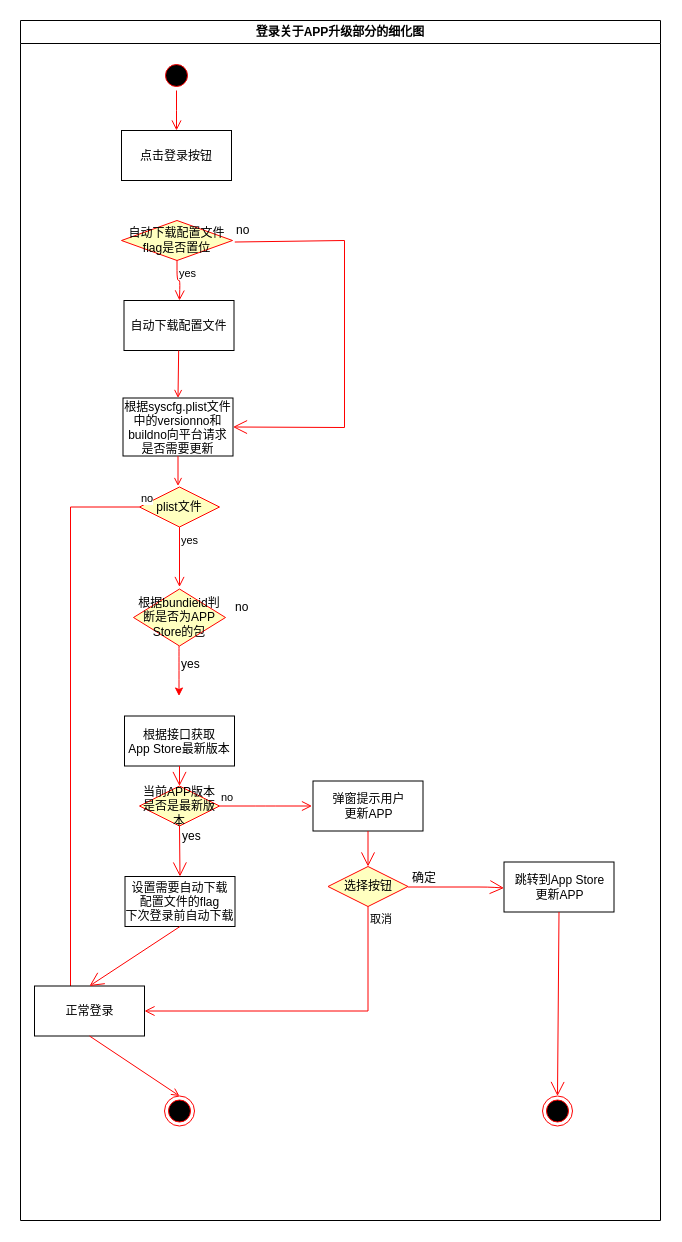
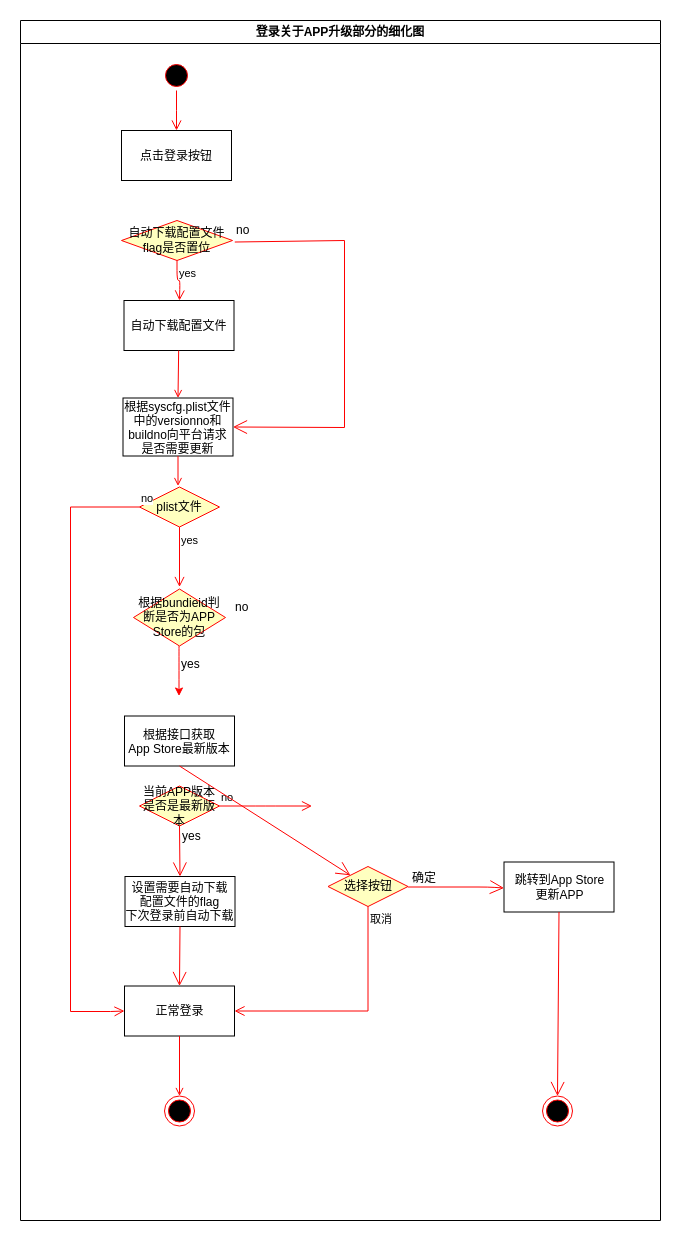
- <mxCell id="19" value="" style="endArrow=open;endFill=1;endSize=12;html=1;strokeColor=#FF0000;exitX=0.5;exitY=1;exitDx=0;exitDy=0;entryX=0.5;entryY=0;entryDx=0;entryDy=0;" edge="1" parent="2" source="7" target="17"><mxGeometry width="160" relative="1" as="geometry"><mxPoint x="-238.5" y="1085.5" as="sourcePoint" /><mxPoint x="-78.5" y="1085.5" as="targetPoint" /></mxGeometry></mxCell>
+ <mxCell id="19" value="" style="endArrow=open;endFill=1;endSize=12;html=1;strokeColor=#FF0000;exitX=0.5;exitY=1;exitDx=0;exitDy=0;" edge="1" parent="2" source="7" target="21"><mxGeometry width="160" relative="1" as="geometry"><mxPoint x="-238.5" y="1085.5" as="sourcePoint" /><mxPoint x="-78.5" y="1085.5" as="targetPoint" /></mxGeometry></mxCell>
- <mxCell id="20" value="弹窗提示用户&lt;br&gt;更新APP" style="html=1;" vertex="1" parent="2"><mxGeometry x="292.5" y="760.5" width="110" height="50" as="geometry" /></mxCell>
- <mxCell id="23" value="" style="endArrow=open;endFill=1;endSize=12;html=1;strokeColor=#FF0000;exitX=0.5;exitY=1;exitDx=0;exitDy=0;entryX=0.5;entryY=0;entryDx=0;entryDy=0;" edge="1" parent="2" source="20" target="21"><mxGeometry width="160" relative="1" as="geometry"><mxPoint x="-238.5" y="1085.5" as="sourcePoint" /><mxPoint x="-78.5" y="1085.5" as="targetPoint" /></mxGeometry></mxCell>
- <mxCell id="24" value="正常登录" style="html=1;" vertex="1" parent="2"><mxGeometry x="14" y="965.5" width="110" height="50" as="geometry" /></mxCell>
+ <mxCell id="24" value="正常登录" style="html=1;" vertex="1" parent="2"><mxGeometry x="104" y="965.5" width="110" height="50" as="geometry" /></mxCell>
